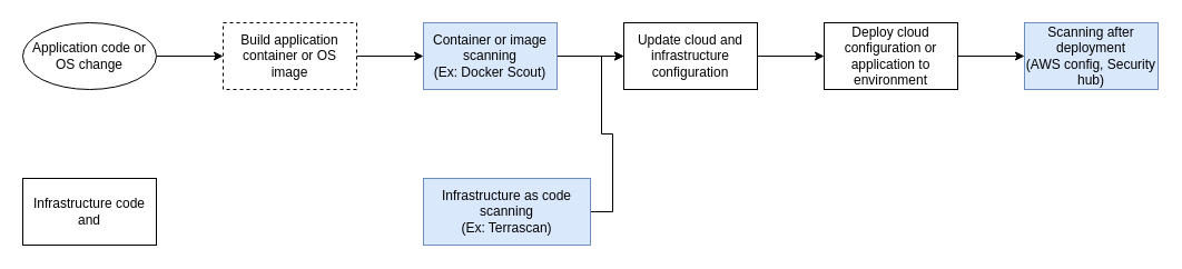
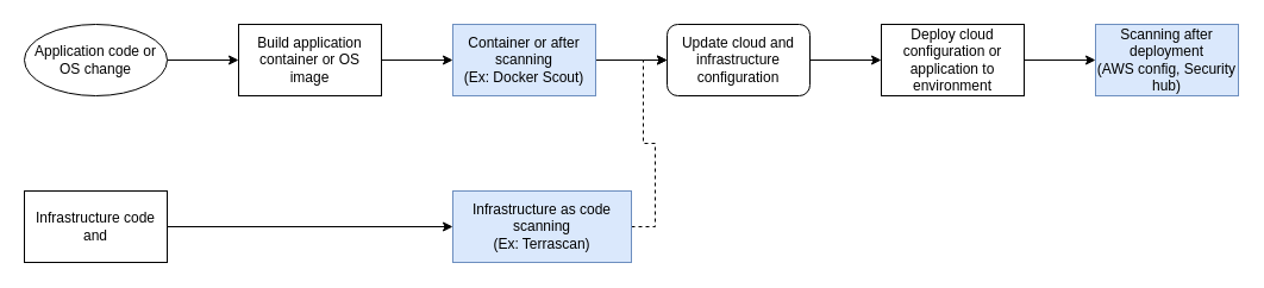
- <mxCell id="5" value="Build application container or OS image" style="rounded=0;whiteSpace=wrap;html=1;dashed=1;" vertex="1" parent="1"><mxGeometry x="200" y="20" width="120" height="60" as="geometry" /></mxCell>
+ <mxCell id="5" value="Build application container or OS image" style="rounded=0;whiteSpace=wrap;html=1;" vertex="1" parent="1"><mxGeometry x="200" y="20" width="120" height="60" as="geometry" /></mxCell>
- <mxCell id="7" value="Container or image scanning&lt;br&gt;(Ex: Docker Scout)" style="rounded=0;whiteSpace=wrap;html=1;fillColor=#dae8fc;strokeColor=#6c8ebf;" vertex="1" parent="1"><mxGeometry x="380" y="20" width="120" height="60" as="geometry" /></mxCell>
+ <mxCell id="7" value="Container or after scanning&lt;br&gt;(Ex: Docker Scout)" style="rounded=0;whiteSpace=wrap;html=1;fillColor=#dae8fc;strokeColor=#6c8ebf;" vertex="1" parent="1"><mxGeometry x="380" y="20" width="120" height="60" as="geometry" /></mxCell>
- <mxCell id="13" value="Update cloud and infrastructure configuration" style="rounded=0;whiteSpace=wrap;html=1;" vertex="1" parent="1"><mxGeometry x="560" y="20" width="120" height="60" as="geometry" /></mxCell>
+ <mxCell id="13" value="Update cloud and infrastructure configuration" style="whiteSpace=wrap;html=1;rounded=1;" vertex="1" parent="1"><mxGeometry x="560" y="20" width="120" height="60" as="geometry" /></mxCell>
- <mxCell id="10" style="edgeStyle=orthogonalEdgeStyle;rounded=0;orthogonalLoop=1;jettySize=auto;html=1;exitX=1;exitY=0.5;exitDx=0;exitDy=0;entryX=0;entryY=0.5;entryDx=0;entryDy=0;" edge="1" parent="1" source="11" target="13"><mxGeometry relative="1" as="geometry" /></mxCell>
+ <mxCell id="10" style="edgeStyle=orthogonalEdgeStyle;rounded=0;orthogonalLoop=1;jettySize=auto;html=1;exitX=1;exitY=0.5;exitDx=0;exitDy=0;entryX=0;entryY=0.5;entryDx=0;entryDy=0;dashed=1;" edge="1" parent="1" source="11" target="13"><mxGeometry relative="1" as="geometry" /></mxCell>
+ <mxCell id="8" style="edgeStyle=orthogonalEdgeStyle;rounded=0;orthogonalLoop=1;jettySize=auto;html=1;exitX=1;exitY=0.5;exitDx=0;exitDy=0;entryX=0;entryY=0.5;entryDx=0;entryDy=0;" edge="1" parent="1" source="9" target="11"><mxGeometry relative="1" as="geometry" /></mxCell>
